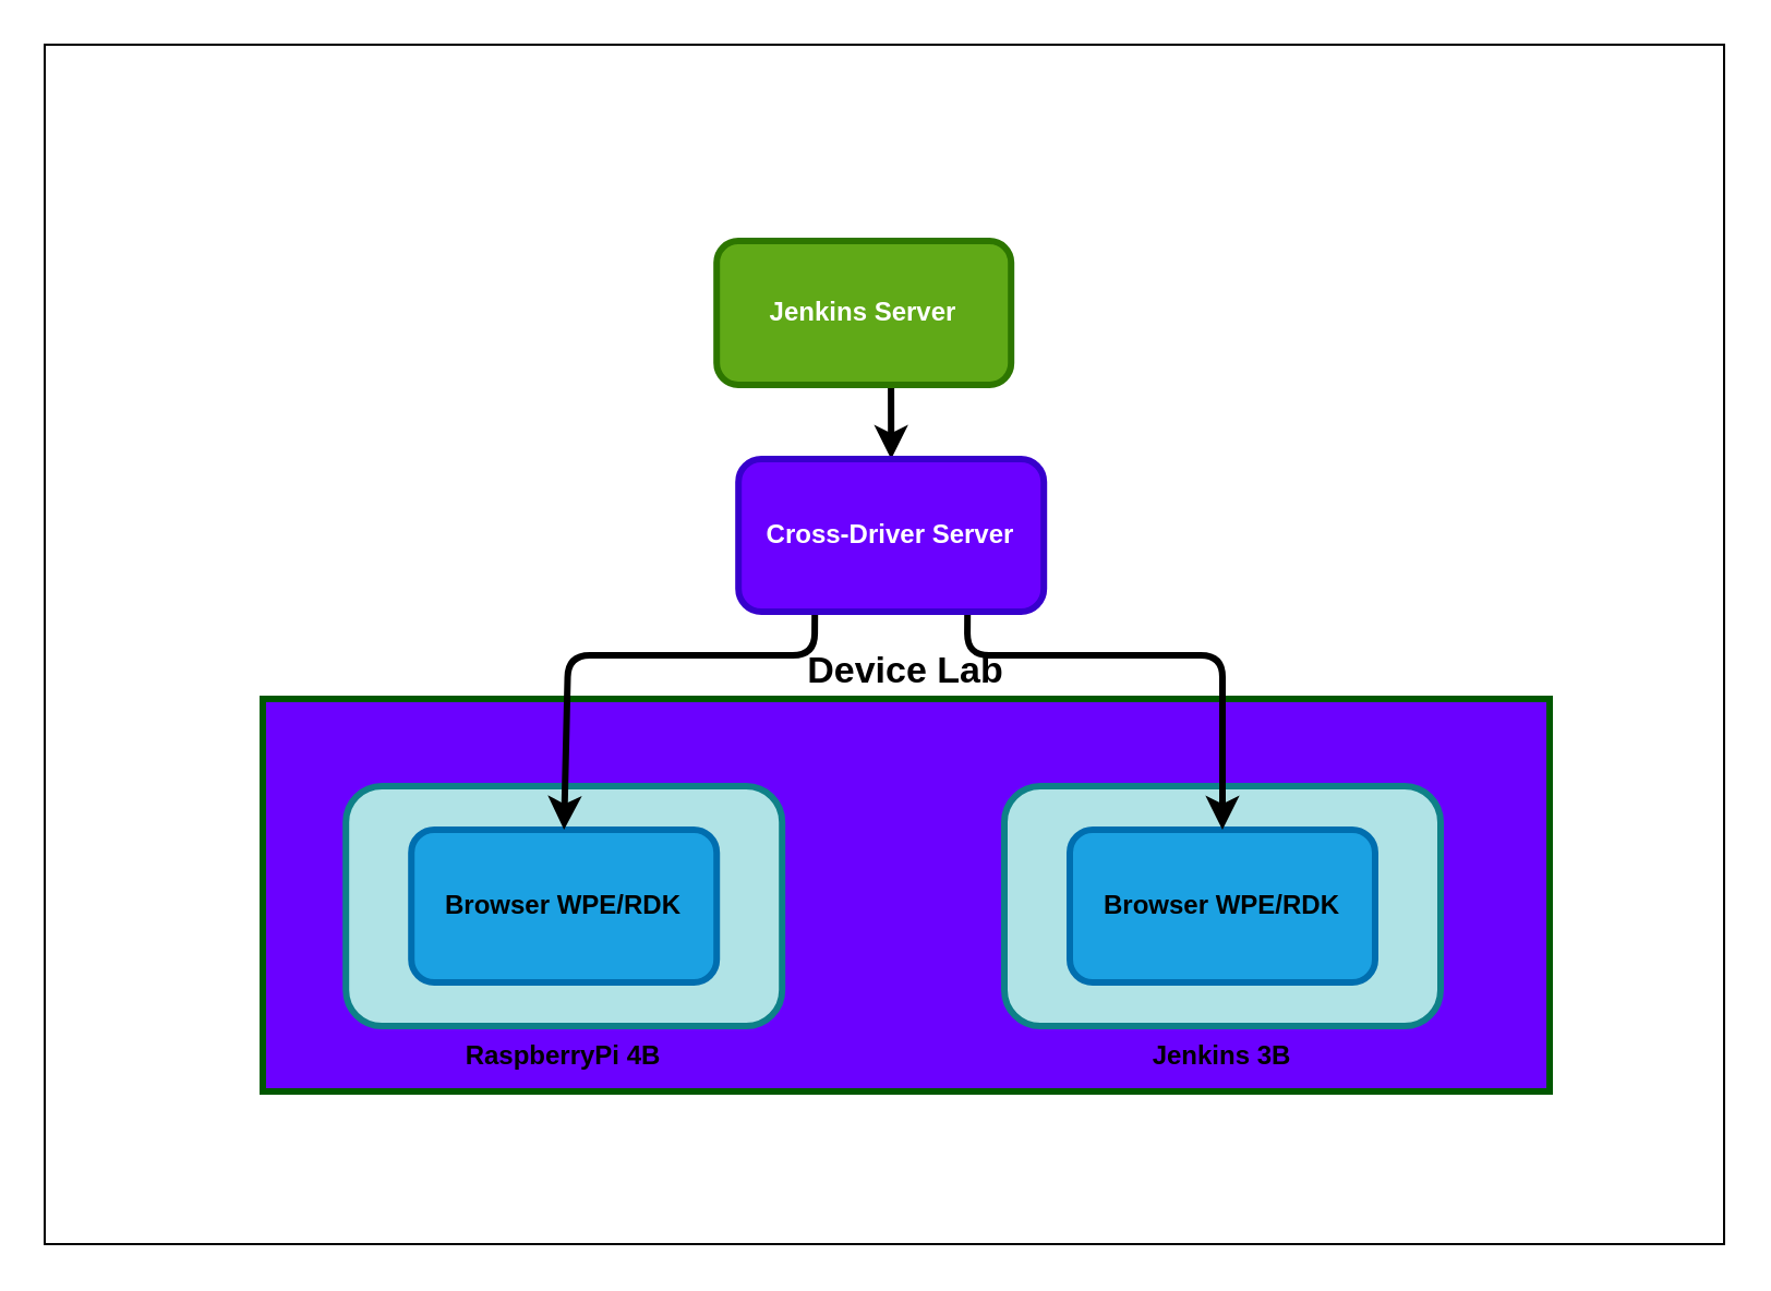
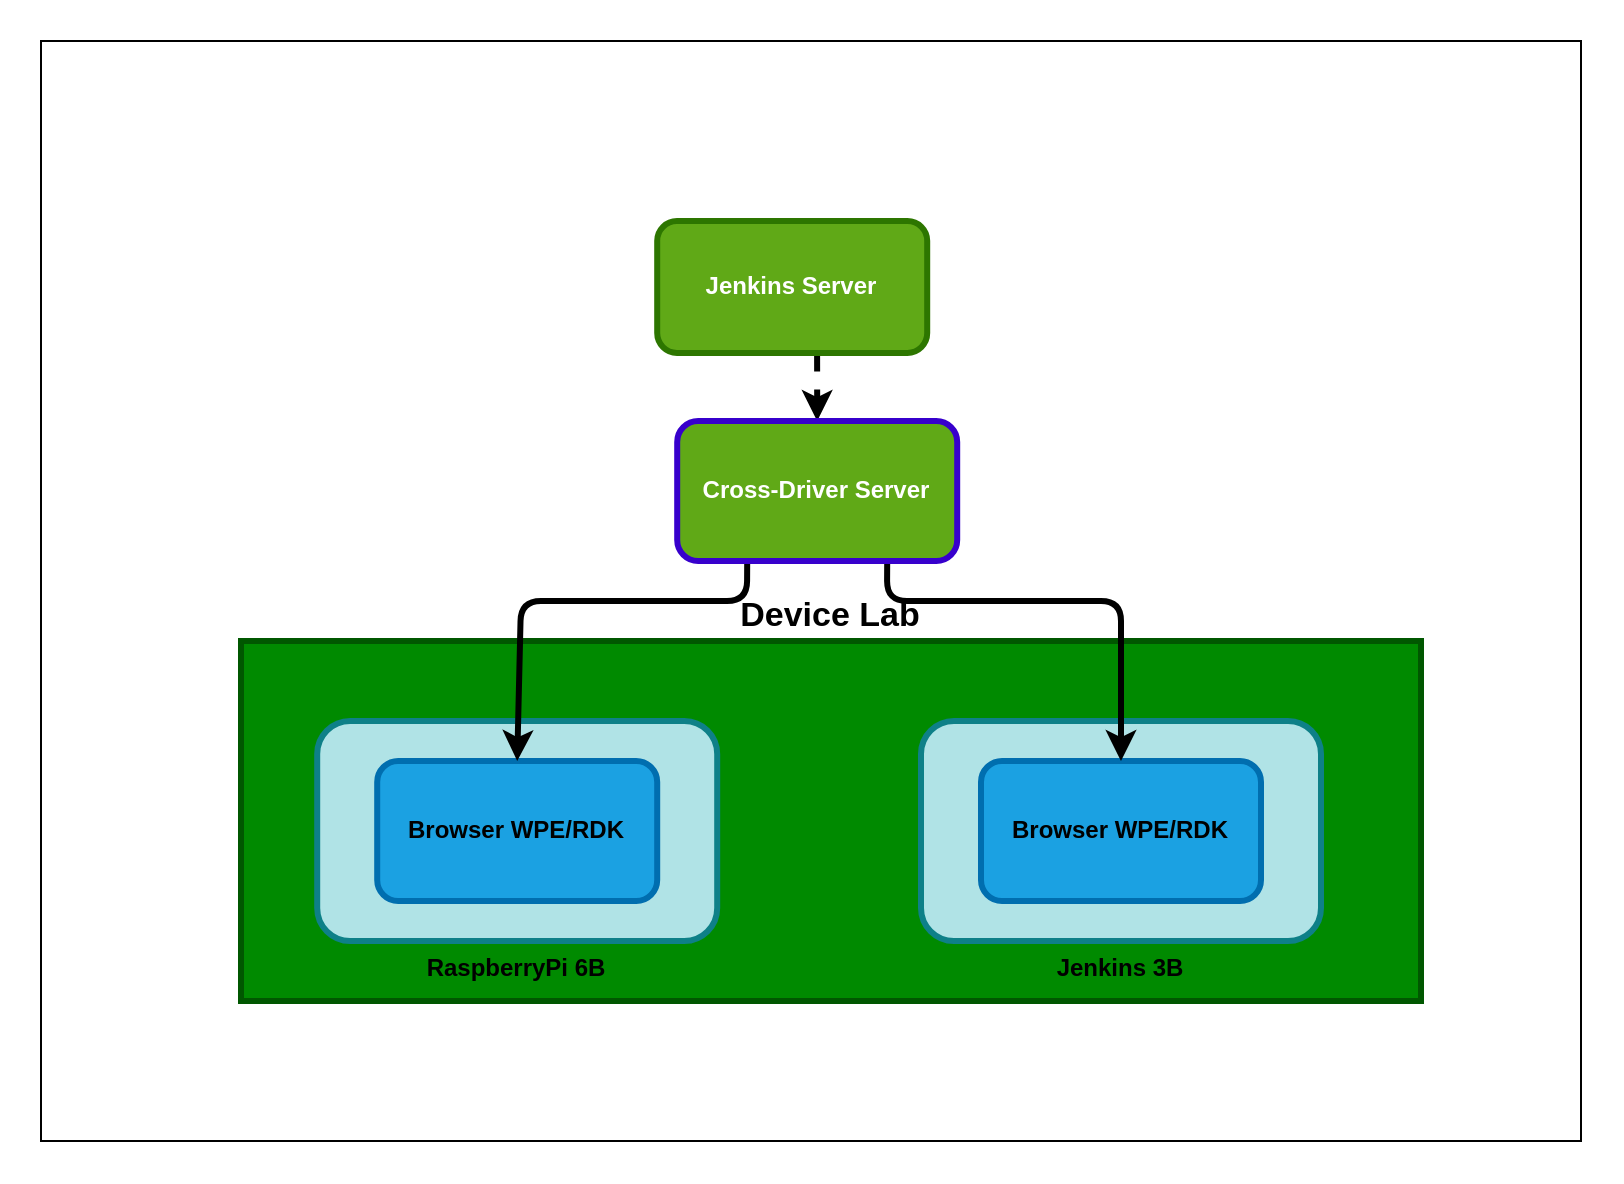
- <mxCell id="5" style="edgeStyle=none;html=1;entryX=0.5;entryY=0;entryDx=0;entryDy=0;strokeWidth=3;" edge="1" parent="1" source="6" target="12"><mxGeometry relative="1" as="geometry"><Array as="points"><mxPoint x="408" y="140" /></Array></mxGeometry></mxCell>
+ <mxCell id="5" style="edgeStyle=none;html=1;entryX=0.5;entryY=0;entryDx=0;entryDy=0;strokeWidth=3;dashed=1;" edge="1" parent="1" source="6" target="12"><mxGeometry relative="1" as="geometry"><Array as="points"><mxPoint x="408" y="140" /></Array></mxGeometry></mxCell>
- <mxCell id="12" value="Cross-Driver Server" style="rounded=1;whiteSpace=wrap;html=1;strokeWidth=3;fillColor=#6a00ff;fontColor=#ffffff;strokeColor=#3700CC;fontStyle=1" vertex="1" parent="1"><mxGeometry x="338.1" y="210" width="140" height="70" as="geometry" /></mxCell>
+ <mxCell id="12" value="Cross-Driver Server" style="rounded=1;whiteSpace=wrap;html=1;strokeWidth=3;fillColor=#60a917;fontColor=#ffffff;strokeColor=#3700CC;fontStyle=1;" vertex="1" parent="1"><mxGeometry x="338.1" y="210" width="140" height="70" as="geometry" /></mxCell>
- <mxCell id="3" value="Device Lab" style="rounded=0;whiteSpace=wrap;html=1;labelPosition=center;verticalLabelPosition=top;align=center;verticalAlign=bottom;strokeWidth=3;fillColor=#6a00ff;strokeColor=#005700;fontSize=17;fontColor=#000000;fontStyle=1;" vertex="1" parent="1"><mxGeometry x="120" y="320" width="590" height="180" as="geometry" /></mxCell>
+ <mxCell id="3" value="Device Lab" style="rounded=0;whiteSpace=wrap;html=1;labelPosition=center;verticalLabelPosition=top;align=center;verticalAlign=bottom;strokeWidth=3;fillColor=#008a00;strokeColor=#005700;fontSize=17;fontColor=#000000;fontStyle=1" vertex="1" parent="1"><mxGeometry x="120" y="320" width="590" height="180" as="geometry" /></mxCell>
- <mxCell id="4" value="RaspberryPi 4B" style="rounded=1;whiteSpace=wrap;html=1;labelPosition=center;verticalLabelPosition=bottom;align=center;verticalAlign=top;strokeWidth=3;fillColor=#b0e3e6;strokeColor=#0e8088;fontColor=#000000;fontStyle=1" vertex="1" parent="1"><mxGeometry x="158.1" y="360" width="200" height="110" as="geometry" /></mxCell>
+ <mxCell id="4" value="RaspberryPi 6B" style="rounded=1;whiteSpace=wrap;html=1;labelPosition=center;verticalLabelPosition=bottom;align=center;verticalAlign=top;strokeWidth=3;fillColor=#b0e3e6;strokeColor=#0e8088;fontColor=#000000;fontStyle=1" vertex="1" parent="1"><mxGeometry x="158.1" y="360" width="200" height="110" as="geometry" /></mxCell>
